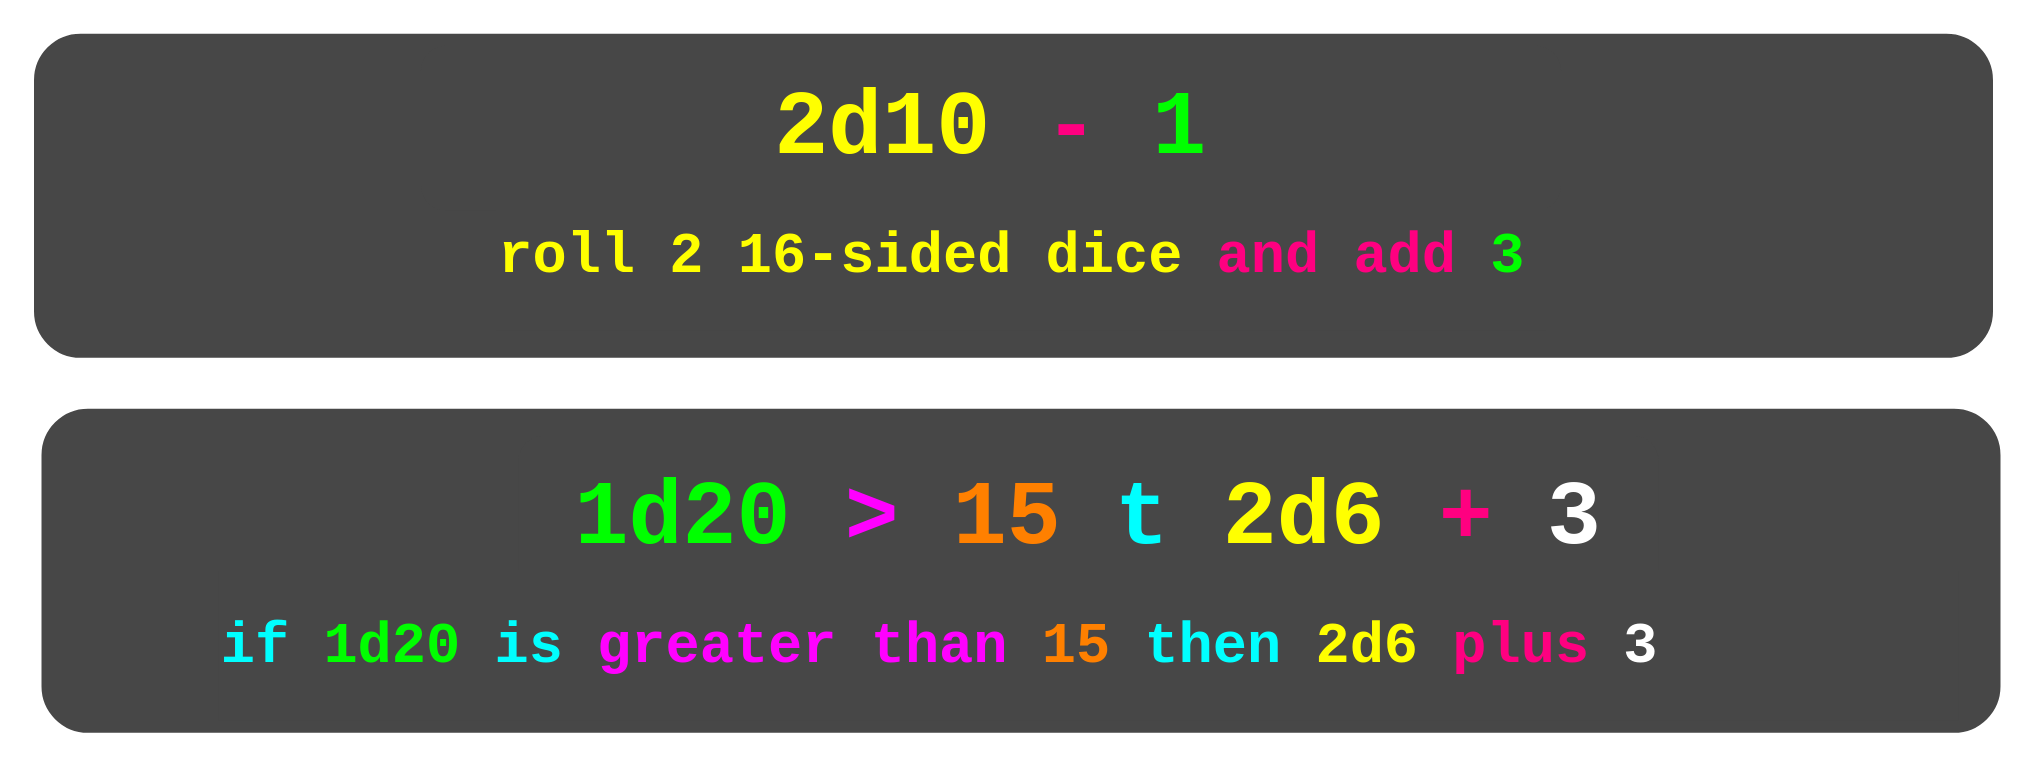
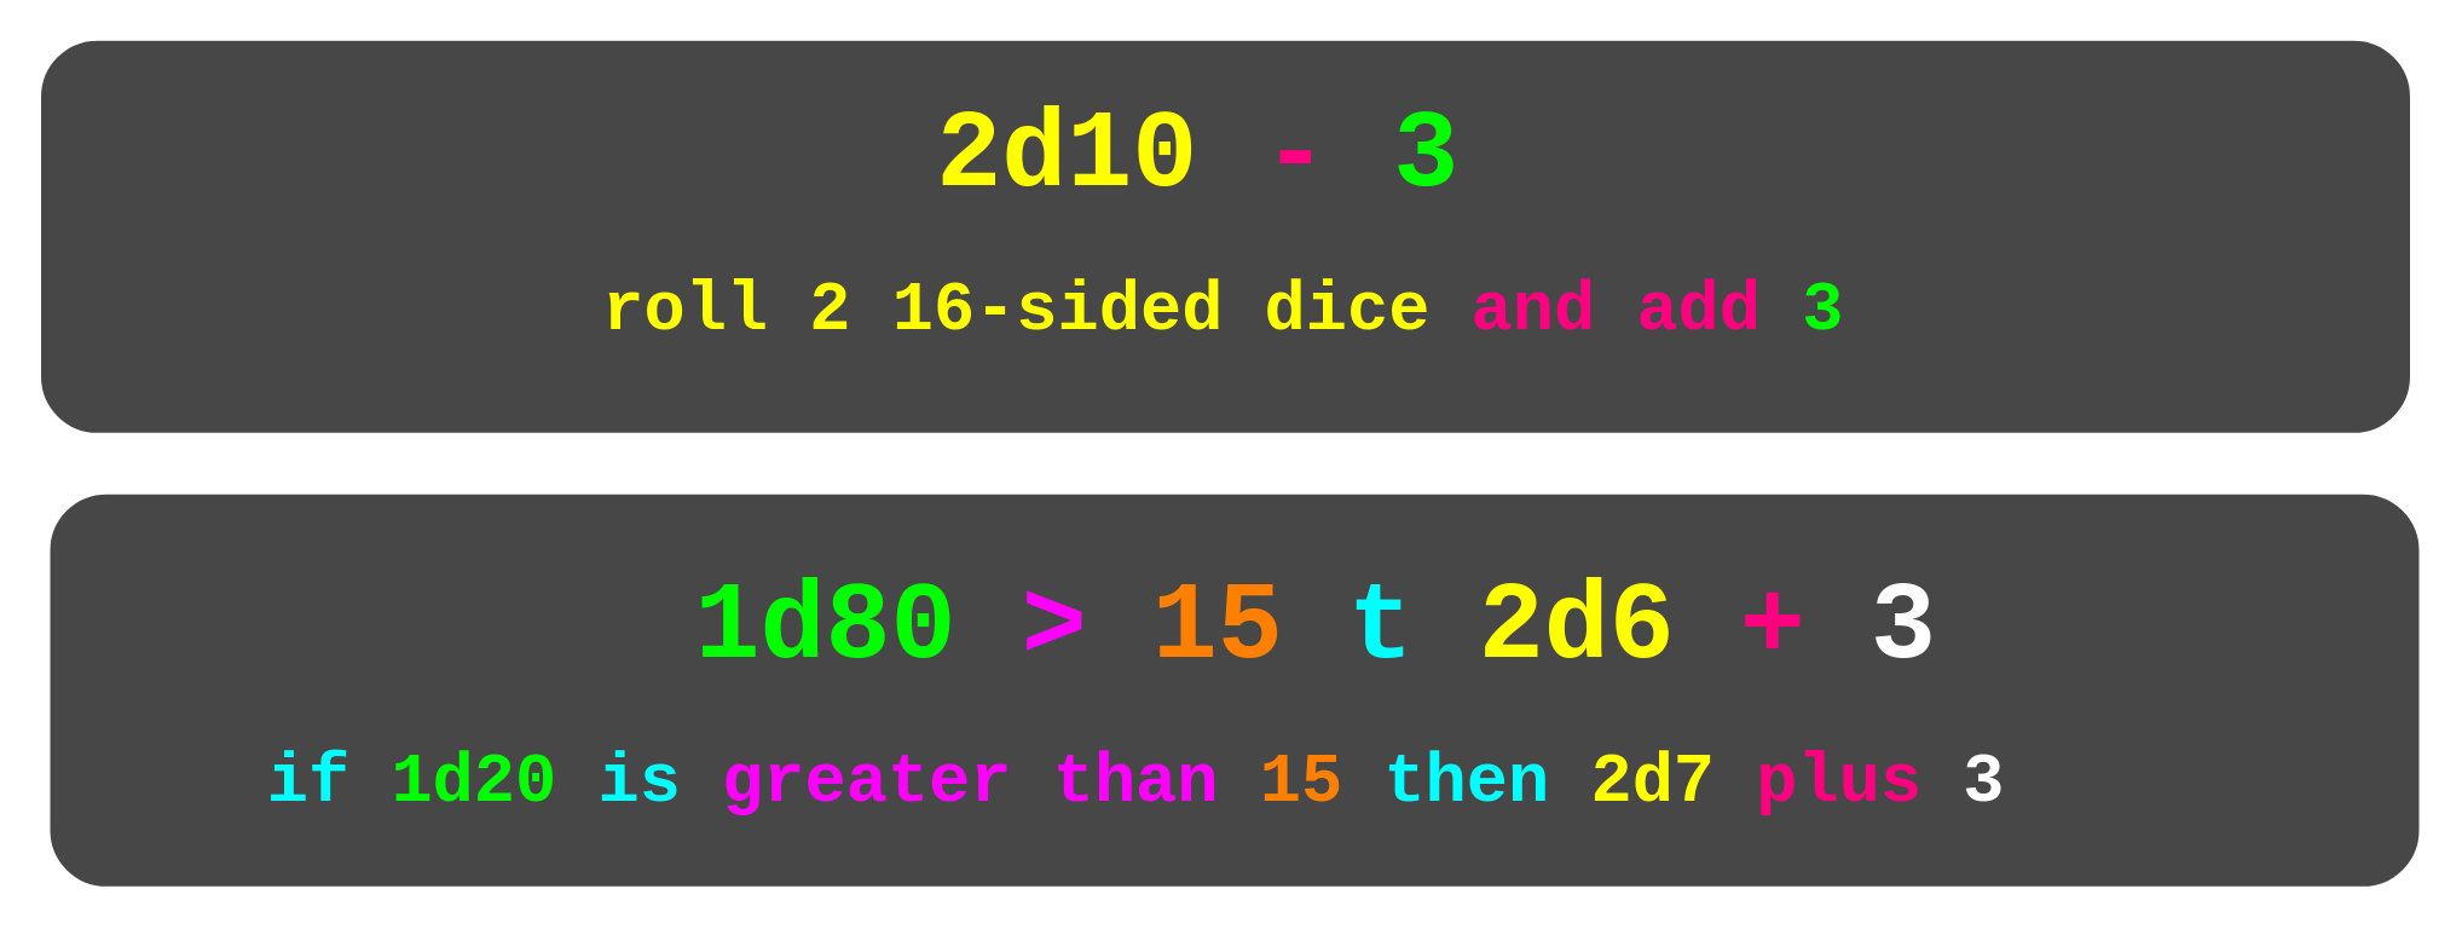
- <mxCell id="6" value="&lt;h1 style=&quot;text-align: justify;&quot;&gt;&lt;span style=&quot;font-size: 60px;&quot;&gt;&lt;font color=&quot;#ffff00&quot;&gt;2d10 &lt;/font&gt;&lt;font color=&quot;#ff0080&quot;&gt;-&lt;/font&gt;&lt;font color=&quot;#00ff00&quot;&gt; 1&lt;/font&gt;&lt;/span&gt;&lt;/h1&gt;" style="rounded=1;whiteSpace=wrap;html=1;fillStyle=solid;fillColor=#474747;fontFamily=Courier New;strokeColor=none;" vertex="1" parent="1"><mxGeometry x="280" y="30" width="760" height="110" as="geometry" /></mxCell>
+ <mxCell id="6" value="&lt;h1 style=&quot;text-align: justify;&quot;&gt;&lt;span style=&quot;font-size: 60px;&quot;&gt;&lt;font color=&quot;#ffff00&quot;&gt;2d10 &lt;/font&gt;&lt;font color=&quot;#ff0080&quot;&gt;-&lt;/font&gt;&lt;font color=&quot;#00ff00&quot;&gt; 3&lt;/font&gt;&lt;/span&gt;&lt;/h1&gt;" style="rounded=1;whiteSpace=wrap;html=1;fillStyle=solid;fillColor=#474747;fontFamily=Courier New;strokeColor=none;" vertex="1" parent="1"><mxGeometry x="280" y="30" width="760" height="110" as="geometry" /></mxCell>
- <mxCell id="4" value="&lt;h1 style=&quot;text-align: justify;&quot;&gt;&lt;font color=&quot;#00ff00&quot; style=&quot;line-height: 1.7; font-size: 60px;&quot;&gt;1d20&lt;/font&gt;&lt;font style=&quot;line-height: 1.7; font-size: 60px;&quot; color=&quot;#ffffff&quot;&gt; &lt;/font&gt;&lt;font color=&quot;#ff00ff&quot; style=&quot;line-height: 1.7; font-size: 60px;&quot;&gt;&amp;gt;&lt;/font&gt;&lt;font style=&quot;line-height: 1.7; font-size: 60px;&quot; color=&quot;#ffffff&quot;&gt; &lt;/font&gt;&lt;font color=&quot;#ff8000&quot; style=&quot;line-height: 1.7; font-size: 60px;&quot;&gt;15&lt;/font&gt;&lt;font style=&quot;line-height: 1.7; font-size: 60px;&quot; color=&quot;#ffffff&quot;&gt; &lt;/font&gt;&lt;font color=&quot;#00ffff&quot; style=&quot;line-height: 1.7; font-size: 60px;&quot;&gt;t&lt;/font&gt;&lt;font style=&quot;line-height: 1.7; font-size: 60px;&quot; color=&quot;#ffffff&quot;&gt; &lt;/font&gt;&lt;font color=&quot;#ffff00&quot; style=&quot;line-height: 1.7; font-size: 60px;&quot;&gt;2d6&lt;/font&gt;&lt;font style=&quot;line-height: 1.7; font-size: 60px;&quot; color=&quot;#ffffff&quot;&gt; &lt;/font&gt;&lt;font color=&quot;#ff0080&quot; style=&quot;line-height: 1.7; font-size: 60px;&quot;&gt;+&lt;/font&gt;&lt;font style=&quot;line-height: 1.7; font-size: 60px;&quot; color=&quot;#ffffff&quot;&gt; 3&lt;/font&gt;&lt;/h1&gt;" style="rounded=1;whiteSpace=wrap;html=1;fillStyle=solid;fillColor=#474747;fontFamily=Courier New;strokeColor=none;" vertex="1" parent="1"><mxGeometry x="345" y="290" width="760" height="110" as="geometry" /></mxCell>
+ <mxCell id="4" value="&lt;h1 style=&quot;text-align: justify;&quot;&gt;&lt;font color=&quot;#00ff00&quot; style=&quot;line-height: 1.7; font-size: 60px;&quot;&gt;1d80&lt;/font&gt;&lt;font style=&quot;line-height: 1.7; font-size: 60px;&quot; color=&quot;#ffffff&quot;&gt; &lt;/font&gt;&lt;font color=&quot;#ff00ff&quot; style=&quot;line-height: 1.7; font-size: 60px;&quot;&gt;&amp;gt;&lt;/font&gt;&lt;font style=&quot;line-height: 1.7; font-size: 60px;&quot; color=&quot;#ffffff&quot;&gt; &lt;/font&gt;&lt;font color=&quot;#ff8000&quot; style=&quot;line-height: 1.7; font-size: 60px;&quot;&gt;15&lt;/font&gt;&lt;font style=&quot;line-height: 1.7; font-size: 60px;&quot; color=&quot;#ffffff&quot;&gt; &lt;/font&gt;&lt;font color=&quot;#00ffff&quot; style=&quot;line-height: 1.7; font-size: 60px;&quot;&gt;t&lt;/font&gt;&lt;font style=&quot;line-height: 1.7; font-size: 60px;&quot; color=&quot;#ffffff&quot;&gt; &lt;/font&gt;&lt;font color=&quot;#ffff00&quot; style=&quot;line-height: 1.7; font-size: 60px;&quot;&gt;2d6&lt;/font&gt;&lt;font style=&quot;line-height: 1.7; font-size: 60px;&quot; color=&quot;#ffffff&quot;&gt; &lt;/font&gt;&lt;font color=&quot;#ff0080&quot; style=&quot;line-height: 1.7; font-size: 60px;&quot;&gt;+&lt;/font&gt;&lt;font style=&quot;line-height: 1.7; font-size: 60px;&quot; color=&quot;#ffffff&quot;&gt; 3&lt;/font&gt;&lt;/h1&gt;" style="rounded=1;whiteSpace=wrap;html=1;fillStyle=solid;fillColor=#474747;fontFamily=Courier New;strokeColor=none;" vertex="1" parent="1"><mxGeometry x="345" y="290" width="760" height="110" as="geometry" /></mxCell>
- <mxCell id="5" value="&lt;font size=&quot;1&quot; style=&quot;&quot;&gt;&lt;b style=&quot;font-size: 38px;&quot;&gt;&lt;font color=&quot;#00ffff&quot;&gt;if &lt;/font&gt;&lt;font color=&quot;#00ff00&quot;&gt;1d20&lt;/font&gt; &lt;font color=&quot;#00ffff&quot;&gt;is&lt;/font&gt; &lt;font color=&quot;#ff00ff&quot;&gt;greater than&lt;/font&gt; &lt;font color=&quot;#ff8000&quot;&gt;15&lt;/font&gt; &lt;font color=&quot;#00ffff&quot;&gt;then&lt;/font&gt;&amp;nbsp;&lt;font color=&quot;#ffff00&quot;&gt;2d6&lt;/font&gt; &lt;font color=&quot;#ff0080&quot;&gt;plus&lt;/font&gt; 3&lt;/b&gt;&lt;/font&gt;" style="rounded=0;whiteSpace=wrap;html=1;labelBackgroundColor=none;fillStyle=solid;strokeColor=none;strokeWidth=4;fontFamily=Courier New;fontSize=27;fontColor=#FFFFFF;fillColor=#474747;align=left;" vertex="1" parent="1"><mxGeometry x="145" y="380" width="1160" height="100" as="geometry" /></mxCell>
+ <mxCell id="5" value="&lt;font size=&quot;1&quot; style=&quot;&quot;&gt;&lt;b style=&quot;font-size: 38px;&quot;&gt;&lt;font color=&quot;#00ffff&quot;&gt;if &lt;/font&gt;&lt;font color=&quot;#00ff00&quot;&gt;1d20&lt;/font&gt; &lt;font color=&quot;#00ffff&quot;&gt;is&lt;/font&gt; &lt;font color=&quot;#ff00ff&quot;&gt;greater than&lt;/font&gt; &lt;font color=&quot;#ff8000&quot;&gt;15&lt;/font&gt; &lt;font color=&quot;#00ffff&quot;&gt;then&lt;/font&gt;&amp;nbsp;&lt;font color=&quot;#ffff00&quot;&gt;2d7&lt;/font&gt; &lt;font color=&quot;#ff0080&quot;&gt;plus&lt;/font&gt; 3&lt;/b&gt;&lt;/font&gt;" style="rounded=0;whiteSpace=wrap;html=1;labelBackgroundColor=none;fillStyle=solid;strokeColor=none;strokeWidth=4;fontFamily=Courier New;fontSize=27;fontColor=#FFFFFF;fillColor=#474747;align=left;" vertex="1" parent="1"><mxGeometry x="145" y="380" width="1160" height="100" as="geometry" /></mxCell>
